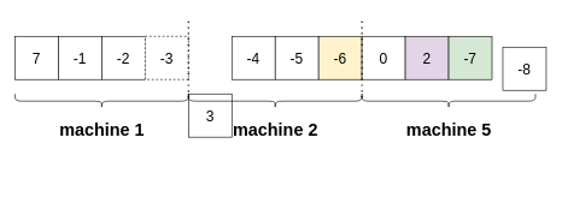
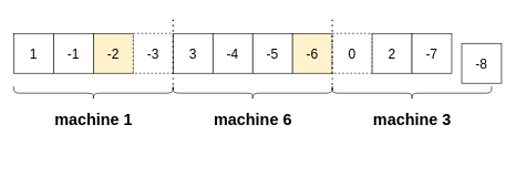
- <mxCell id="2" value="&lt;font style=&quot;font-size: 20px;&quot;&gt;7&lt;/font&gt;" style="rounded=0;whiteSpace=wrap;html=1;fontSize=20;" vertex="1" parent="1"><mxGeometry x="20" y="50" width="60" height="60" as="geometry" /></mxCell>
+ <mxCell id="2" value="&lt;font style=&quot;font-size: 20px;&quot;&gt;1&lt;/font&gt;" style="rounded=0;whiteSpace=wrap;html=1;fontSize=20;" vertex="1" parent="1"><mxGeometry x="20" y="50" width="60" height="60" as="geometry" /></mxCell>
- <mxCell id="4" value="-2" style="rounded=0;whiteSpace=wrap;html=1;fontSize=20;" vertex="1" parent="1"><mxGeometry x="140" y="50" width="60" height="60" as="geometry" /></mxCell>
+ <mxCell id="4" value="-2" style="rounded=0;whiteSpace=wrap;html=1;fontSize=20;fillColor=#fff2cc;" vertex="1" parent="1"><mxGeometry x="140" y="50" width="60" height="60" as="geometry" /></mxCell>
- <mxCell id="10" value="0" style="rounded=0;whiteSpace=wrap;html=1;fontSize=20;" vertex="1" parent="1"><mxGeometry x="500" y="50" width="60" height="60" as="geometry" /></mxCell>
+ <mxCell id="10" value="0" style="rounded=0;whiteSpace=wrap;html=1;fontSize=20;dashed=1;" vertex="1" parent="1"><mxGeometry x="500" y="50" width="60" height="60" as="geometry" /></mxCell>
- <mxCell id="11" value="2" style="rounded=0;whiteSpace=wrap;html=1;fontSize=20;fillColor=#e1d5e7;" vertex="1" parent="1"><mxGeometry x="560" y="50" width="60" height="60" as="geometry" /></mxCell>
+ <mxCell id="11" value="2" style="rounded=0;whiteSpace=wrap;html=1;fontSize=20;" vertex="1" parent="1"><mxGeometry x="560" y="50" width="60" height="60" as="geometry" /></mxCell>
- <mxCell id="12" value="-7" style="rounded=0;whiteSpace=wrap;html=1;fontSize=20;fillColor=#d5e8d4;" vertex="1" parent="1"><mxGeometry x="620" y="50" width="60" height="60" as="geometry" /></mxCell>
+ <mxCell id="12" value="-7" style="rounded=0;whiteSpace=wrap;html=1;fontSize=20;" vertex="1" parent="1"><mxGeometry x="620" y="50" width="60" height="60" as="geometry" /></mxCell>
- <mxCell id="6" value="3" style="rounded=0;whiteSpace=wrap;html=1;fontSize=20;" vertex="1" parent="1"><mxGeometry x="260" y="130" width="60" height="60" as="geometry" /></mxCell>
+ <mxCell id="6" value="3" style="rounded=0;whiteSpace=wrap;html=1;fontSize=20;" vertex="1" parent="1"><mxGeometry x="260" y="50" width="60" height="60" as="geometry" /></mxCell>
- <mxCell id="20" value="machine 2" style="text;strokeColor=none;fillColor=none;html=1;fontSize=24;fontStyle=1;verticalAlign=middle;align=center;" vertex="1" parent="1"><mxGeometry x="330" y="160" width="100" height="40" as="geometry" /></mxCell>
+ <mxCell id="20" value="machine 6" style="text;strokeColor=none;fillColor=none;html=1;fontSize=24;fontStyle=1;verticalAlign=middle;align=center;" vertex="1" parent="1"><mxGeometry x="330" y="160" width="100" height="40" as="geometry" /></mxCell>
- <mxCell id="21" value="machine 5" style="text;strokeColor=none;fillColor=none;html=1;fontSize=24;fontStyle=1;verticalAlign=middle;align=center;" vertex="1" parent="1"><mxGeometry x="570" y="160" width="100" height="40" as="geometry" /></mxCell>
+ <mxCell id="21" value="machine 3" style="text;strokeColor=none;fillColor=none;html=1;fontSize=24;fontStyle=1;verticalAlign=middle;align=center;" vertex="1" parent="1"><mxGeometry x="570" y="160" width="100" height="40" as="geometry" /></mxCell>
